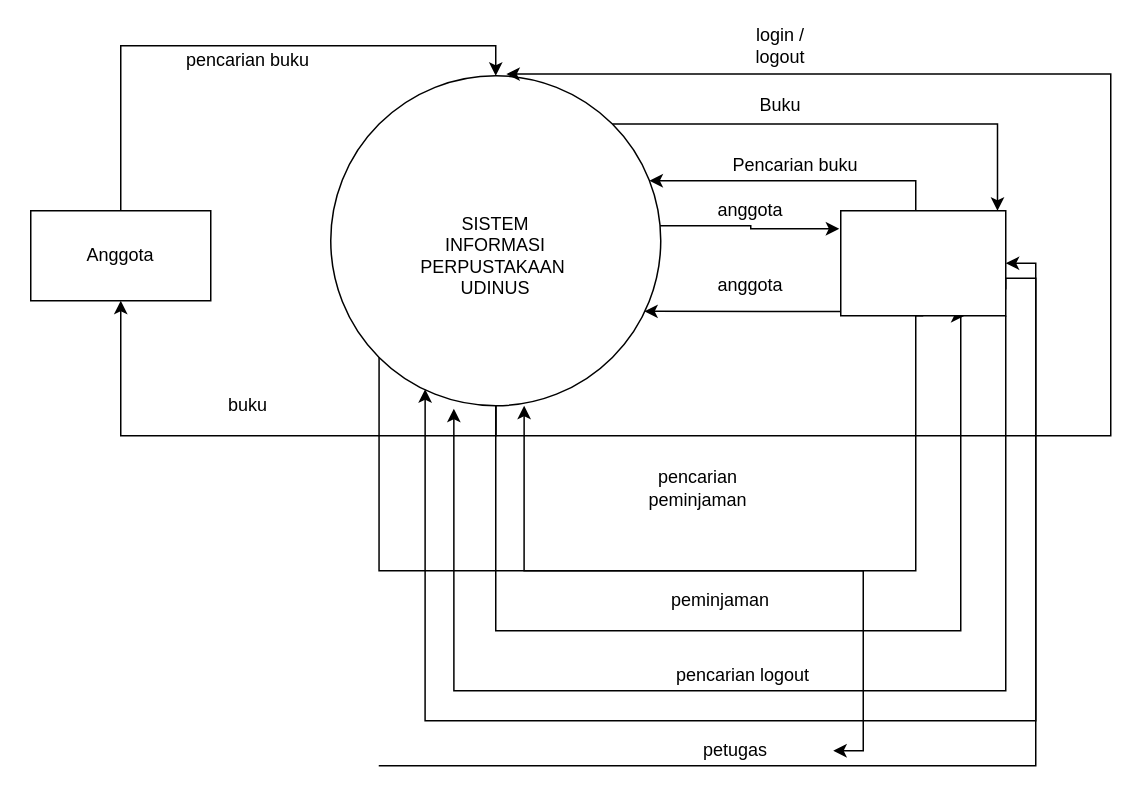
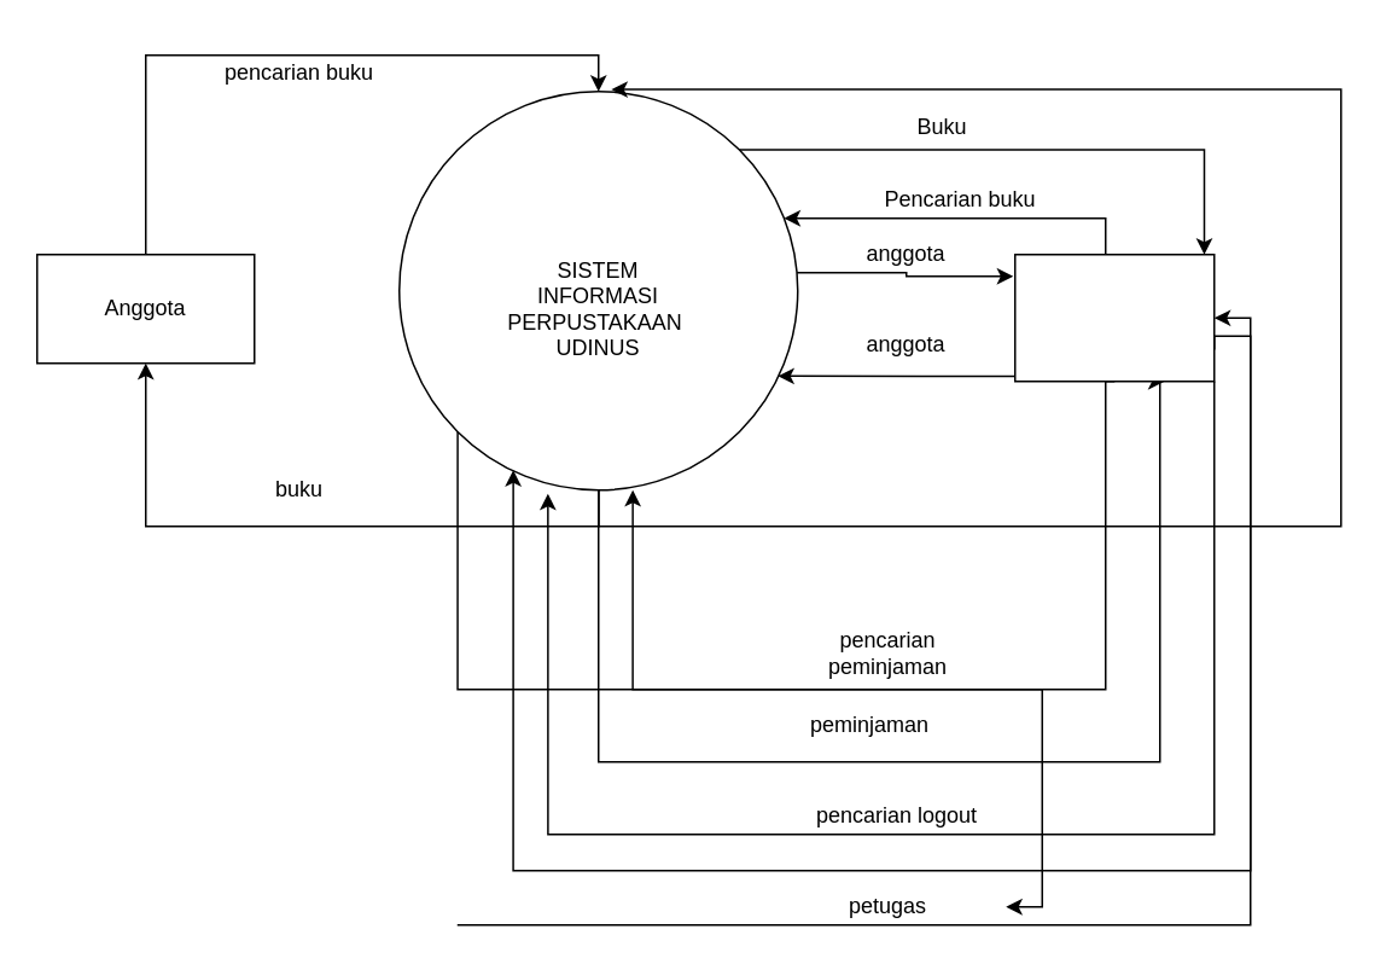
- <mxCell id="19" value="login / logout" style="text;html=1;strokeColor=none;fillColor=none;align=center;verticalAlign=middle;whiteSpace=wrap;rounded=0;" vertex="1" parent="1"><mxGeometry x="500" y="20" width="40" height="20" as="geometry" /></mxCell>
- <mxCell id="24" value="pencarian peminjaman" style="text;html=1;strokeColor=none;fillColor=none;align=center;verticalAlign=middle;whiteSpace=wrap;rounded=0;" vertex="1" parent="1"><mxGeometry x="415" y="315" width="100" height="20" as="geometry" /></mxCell>
+ <mxCell id="24" value="pencarian peminjaman" style="text;html=1;strokeColor=none;fillColor=none;align=center;verticalAlign=middle;whiteSpace=wrap;rounded=0;" vertex="1" parent="1"><mxGeometry x="440" y="350" width="100" height="20" as="geometry" /></mxCell>
